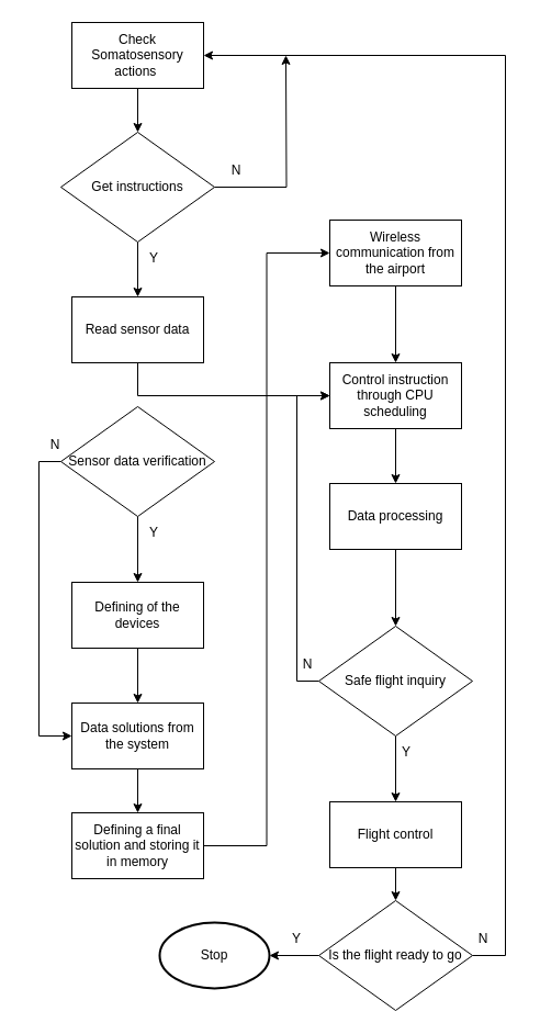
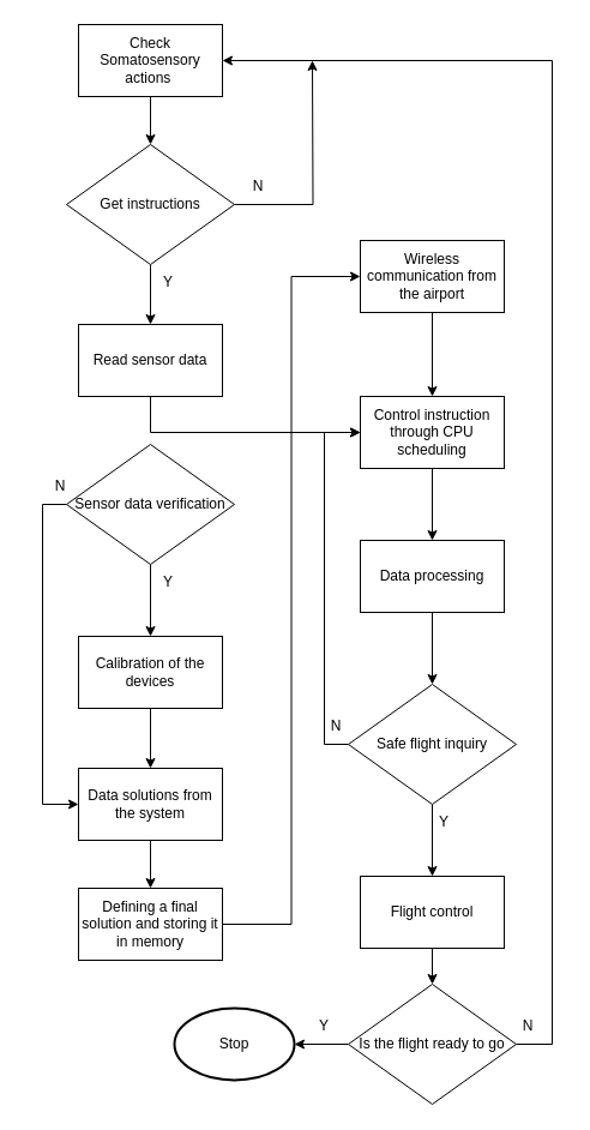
- <mxCell id="21" value="Data processing" style="rounded=0;whiteSpace=wrap;html=1;" vertex="1" parent="1"><mxGeometry x="300" y="440" width="120" height="60" as="geometry" /></mxCell>
+ <mxCell id="21" value="Data processing" style="rounded=0;whiteSpace=wrap;html=1;" vertex="1" parent="1"><mxGeometry x="300" y="450" width="120" height="60" as="geometry" /></mxCell>
- <mxCell id="8" value="Defining of the devices" style="rounded=0;whiteSpace=wrap;html=1;" vertex="1" parent="1"><mxGeometry x="65" y="530" width="120" height="60" as="geometry" /></mxCell>
+ <mxCell id="8" value="Calibration of the devices" style="rounded=0;whiteSpace=wrap;html=1;" vertex="1" parent="1"><mxGeometry x="65" y="530" width="120" height="60" as="geometry" /></mxCell>
